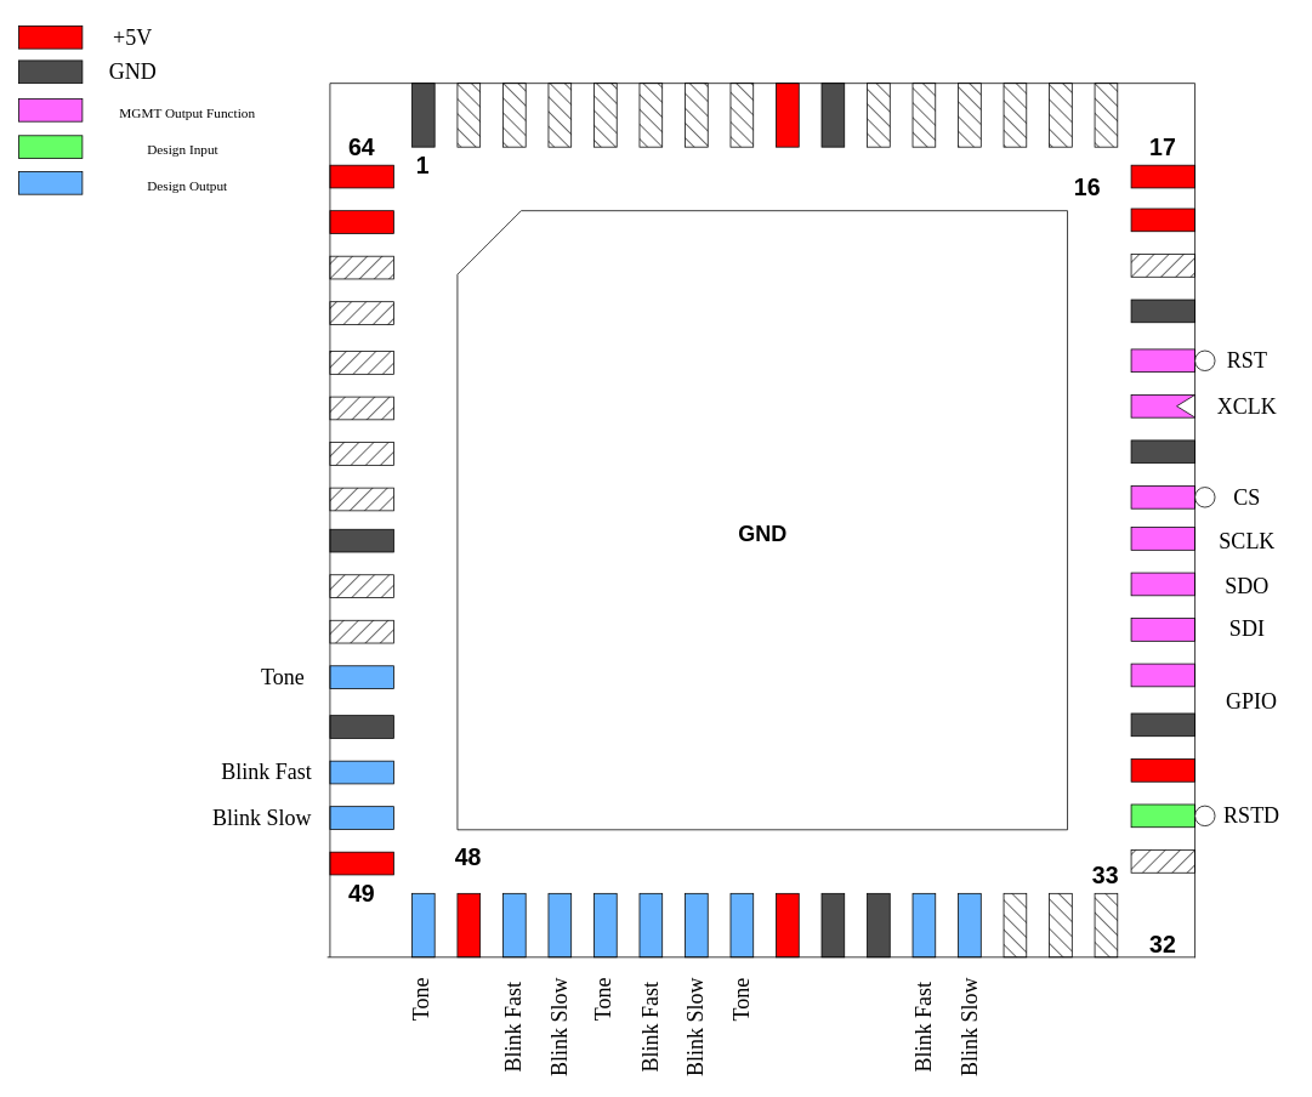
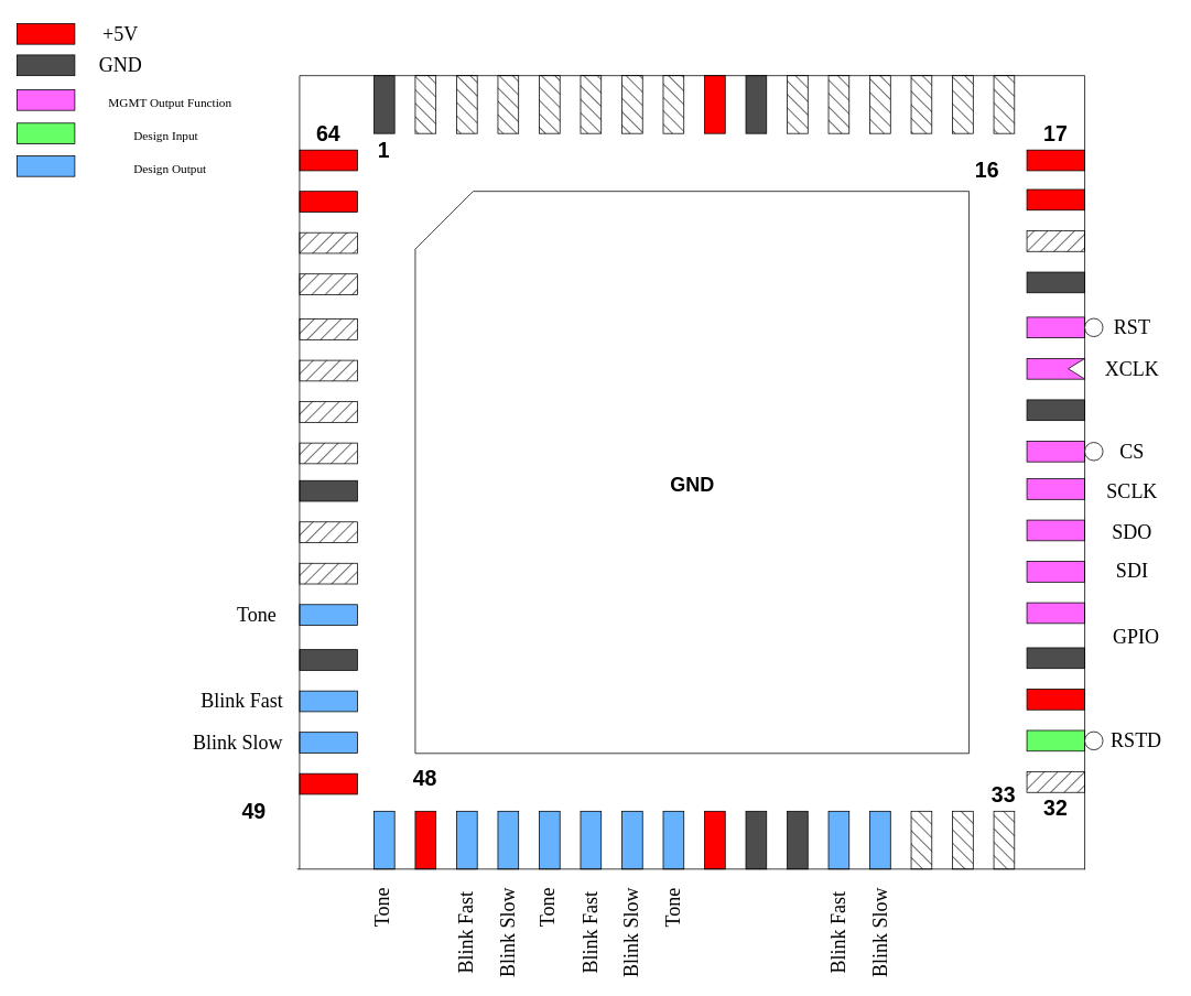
- <mxCell id="82" value="&lt;font size=&quot;1&quot;&gt;&lt;b style=&quot;font-size: 26px;&quot;&gt;49&lt;/b&gt;&lt;/font&gt;" style="text;html=1;strokeColor=none;fillColor=none;align=center;verticalAlign=middle;whiteSpace=wrap;rounded=0;" parent="1" vertex="1"><mxGeometry x="376.96" y="960.5" width="40" height="40" as="geometry" /></mxCell>
+ <mxCell id="82" value="&lt;font size=&quot;1&quot;&gt;&lt;b style=&quot;font-size: 26px;&quot;&gt;49&lt;/b&gt;&lt;/font&gt;" style="text;html=1;strokeColor=none;fillColor=none;align=center;verticalAlign=middle;whiteSpace=wrap;rounded=0;" parent="1" vertex="1"><mxGeometry x="286.96" y="960.5" width="40" height="40" as="geometry" /></mxCell>
- <mxCell id="79" value="&lt;font size=&quot;1&quot;&gt;&lt;b style=&quot;font-size: 26px;&quot;&gt;32&lt;/b&gt;&lt;/font&gt;" style="text;html=1;strokeColor=none;fillColor=none;align=center;verticalAlign=middle;whiteSpace=wrap;rounded=0;" parent="1" vertex="1"><mxGeometry x="1256.96" y="1018.25" width="40" height="40" as="geometry" /></mxCell>
+ <mxCell id="79" value="&lt;font size=&quot;1&quot;&gt;&lt;b style=&quot;font-size: 26px;&quot;&gt;32&lt;/b&gt;&lt;/font&gt;" style="text;html=1;strokeColor=none;fillColor=none;align=center;verticalAlign=middle;whiteSpace=wrap;rounded=0;" parent="1" vertex="1"><mxGeometry x="1256.96" y="958.25" width="40" height="40" as="geometry" /></mxCell>
